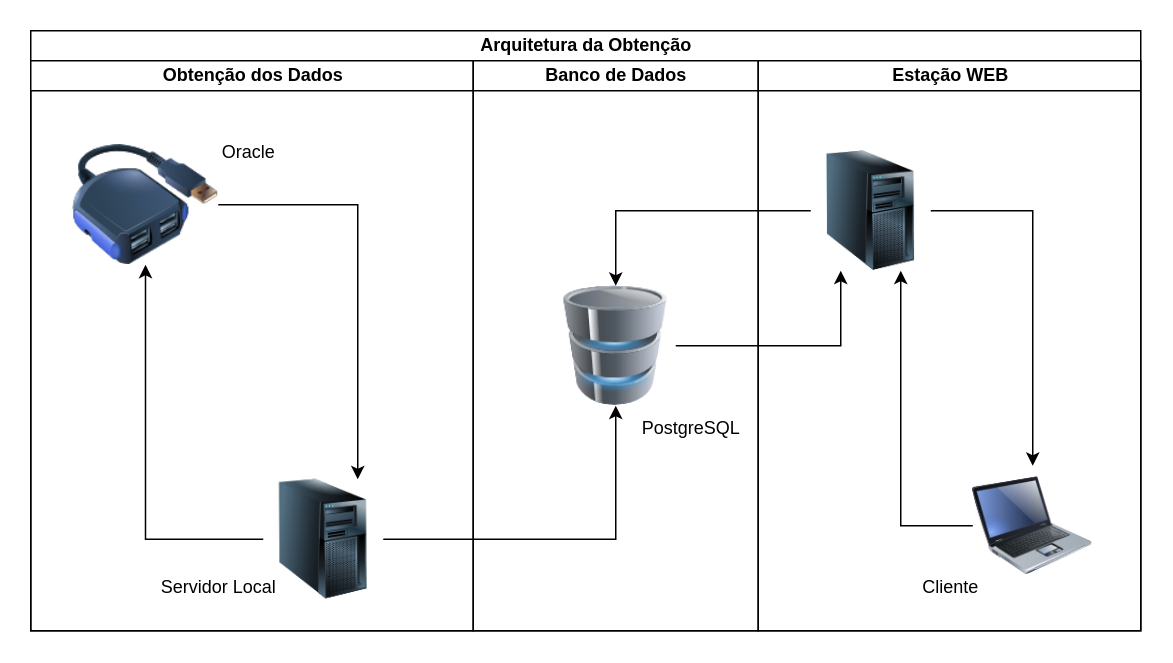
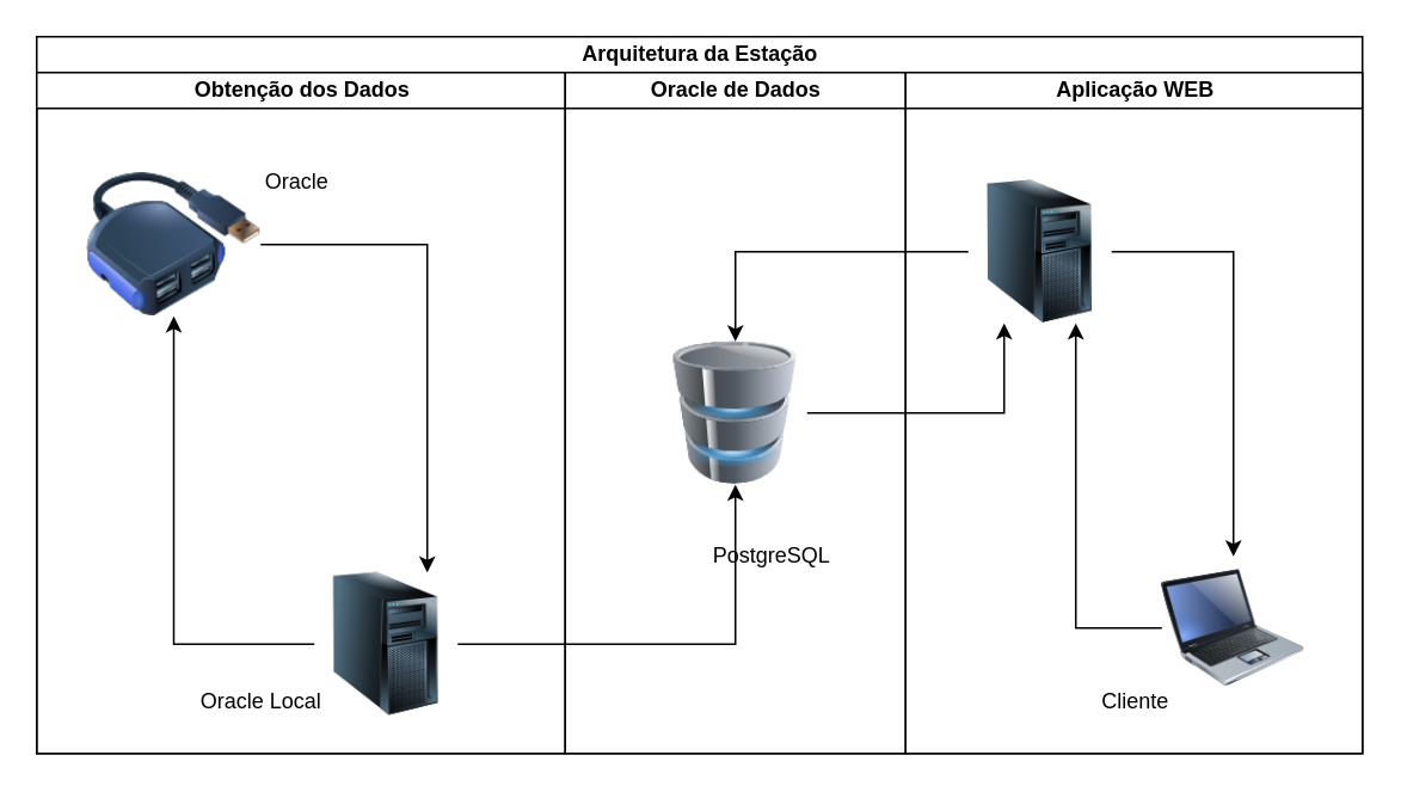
- <mxCell id="2" value="Arquitetura da Obtenção" style="swimlane;childLayout=stackLayout;resizeParent=1;resizeParentMax=0;startSize=20;html=1;" parent="1" vertex="1"><mxGeometry x="20" y="20" width="740" height="400" as="geometry" /></mxCell>
+ <mxCell id="2" value="Arquitetura da Estação" style="swimlane;childLayout=stackLayout;resizeParent=1;resizeParentMax=0;startSize=20;html=1;" parent="1" vertex="1"><mxGeometry x="20" y="20" width="740" height="400" as="geometry" /></mxCell>
- <mxCell id="10" value="Banco de Dados" style="swimlane;startSize=20;html=1;" parent="2" vertex="1"><mxGeometry x="295" y="20" width="190" height="380" as="geometry" /></mxCell>
+ <mxCell id="10" value="Oracle de Dados" style="swimlane;startSize=20;html=1;" parent="2" vertex="1"><mxGeometry x="295" y="20" width="190" height="380" as="geometry" /></mxCell>
- <mxCell id="15" value="Estação WEB" style="swimlane;startSize=20;html=1;" parent="2" vertex="1"><mxGeometry x="485" y="20" width="255" height="380" as="geometry" /></mxCell>
+ <mxCell id="15" value="Aplicação WEB" style="swimlane;startSize=20;html=1;" parent="2" vertex="1"><mxGeometry x="485" y="20" width="255" height="380" as="geometry" /></mxCell>
- <mxCell id="12" value="PostgreSQL" style="text;html=1;align=center;verticalAlign=middle;resizable=0;points=[];autosize=1;strokeColor=none;fillColor=none;" parent="10" vertex="1"><mxGeometry x="100" y="230" width="90" height="30" as="geometry" /></mxCell>
+ <mxCell id="12" value="PostgreSQL" style="text;html=1;align=center;verticalAlign=middle;resizable=0;points=[];autosize=1;strokeColor=none;fillColor=none;" parent="10" vertex="1"><mxGeometry x="70" y="255" width="90" height="30" as="geometry" /></mxCell>
- <mxCell id="9" value="Servidor Local" style="text;html=1;align=center;verticalAlign=middle;resizable=0;points=[];autosize=1;strokeColor=none;fillColor=none;" parent="3" vertex="1"><mxGeometry x="75" y="336" width="100" height="30" as="geometry" /></mxCell>
+ <mxCell id="9" value="Oracle Local" style="text;html=1;align=center;verticalAlign=middle;resizable=0;points=[];autosize=1;strokeColor=none;fillColor=none;" parent="3" vertex="1"><mxGeometry x="75" y="336" width="100" height="30" as="geometry" /></mxCell>
